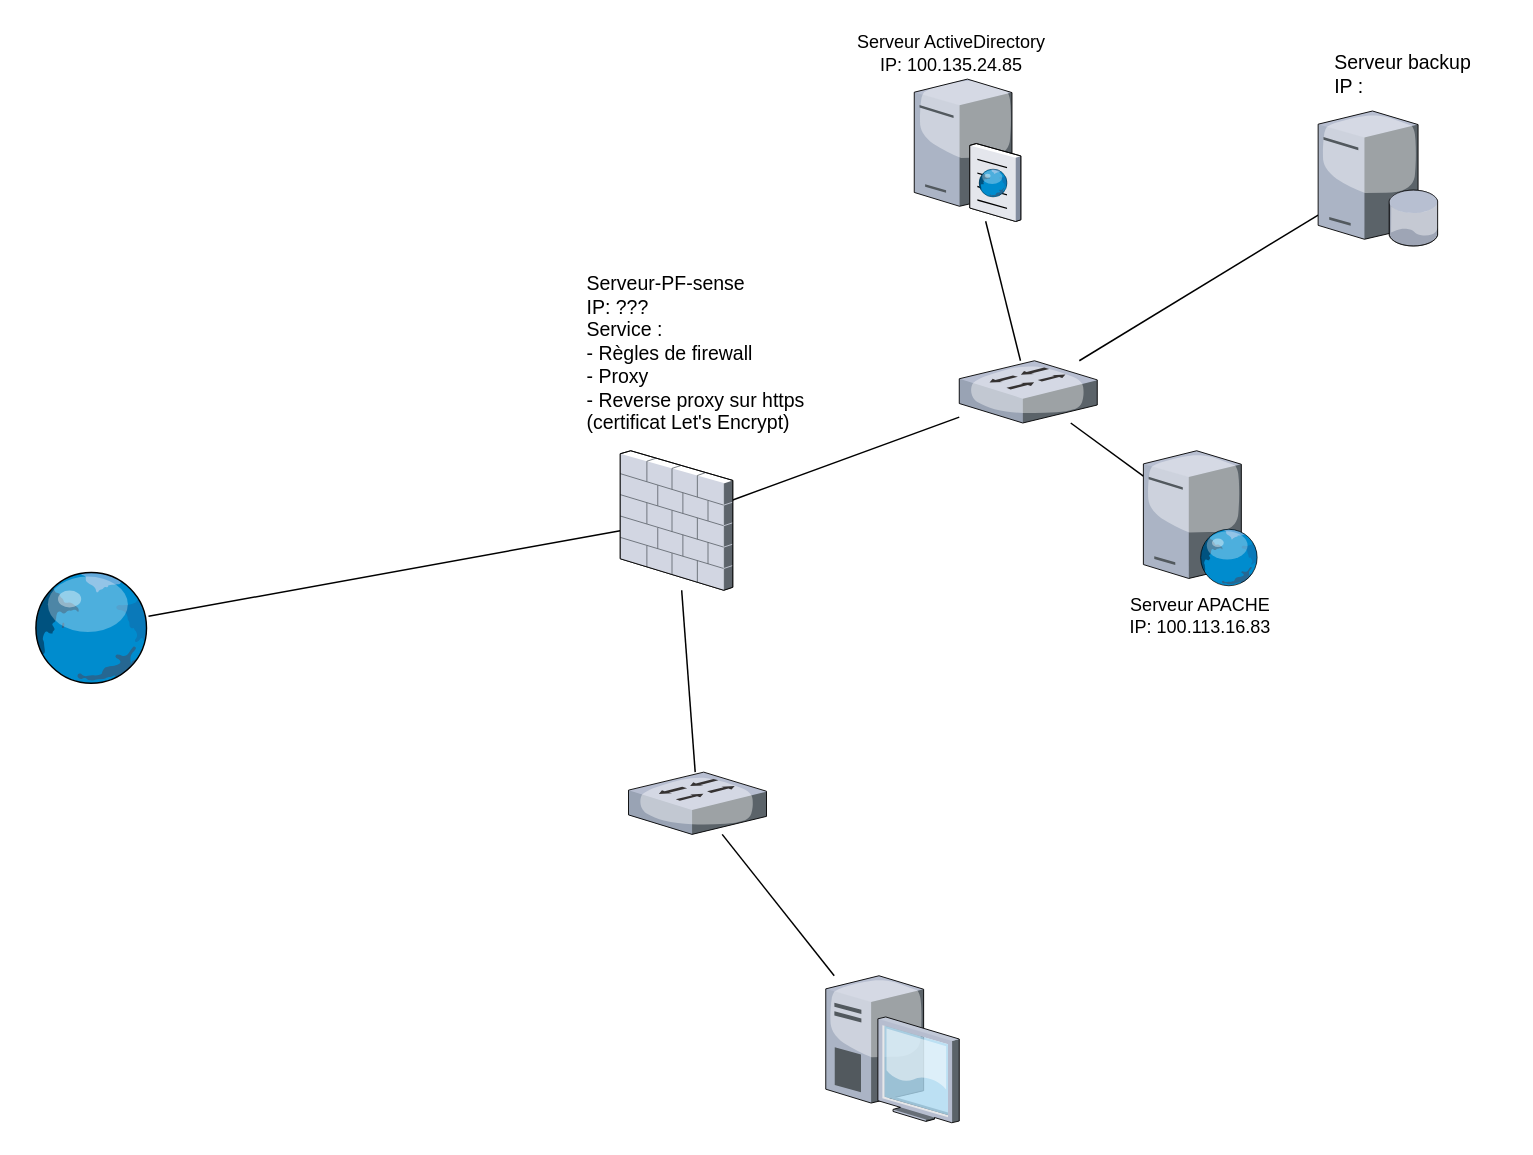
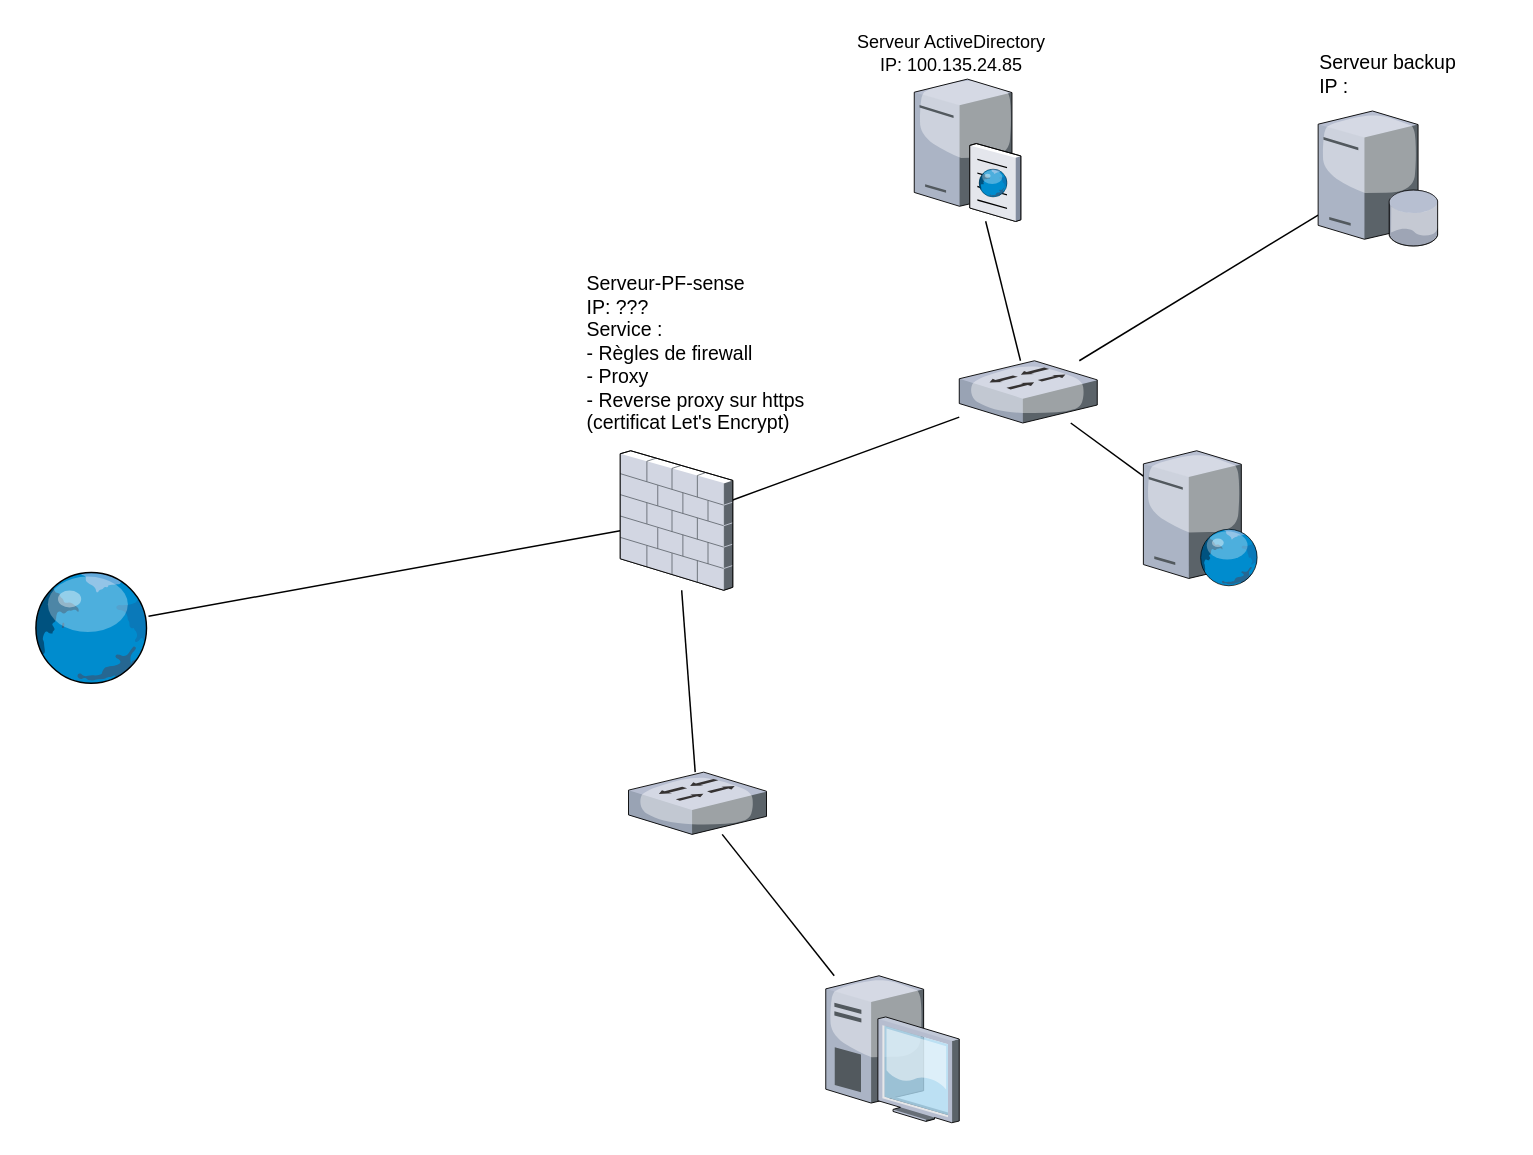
- <mxCell id="20" value="Serveur backup&lt;br&gt;&lt;div style=&quot;text-align: left;&quot;&gt;&lt;span style=&quot;background-color: initial;&quot;&gt;IP :&lt;/span&gt;&lt;/div&gt;" style="text;html=1;strokeColor=none;fillColor=none;align=center;verticalAlign=middle;whiteSpace=wrap;rounded=0;fontSize=13;" vertex="1" parent="1"><mxGeometry x="870" y="33.5" width="130" height="30" as="geometry" /></mxCell>
+ <mxCell id="20" value="Serveur backup&lt;br&gt;&lt;div style=&quot;text-align: left;&quot;&gt;&lt;span style=&quot;background-color: initial;&quot;&gt;IP :&lt;/span&gt;&lt;/div&gt;" style="text;html=1;strokeColor=none;fillColor=none;align=center;verticalAlign=middle;whiteSpace=wrap;rounded=0;fontSize=13;" vertex="1" parent="1"><mxGeometry x="860" y="33.5" width="130" height="30" as="geometry" /></mxCell>
- <mxCell id="13" value="Serveur APACHE&lt;br&gt;IP:&amp;nbsp;100.113.16.83" style="text;html=1;strokeColor=none;fillColor=none;align=center;verticalAlign=middle;whiteSpace=wrap;rounded=0;" vertex="1" parent="1"><mxGeometry x="740" y="395" width="120" height="30" as="geometry" /></mxCell>
